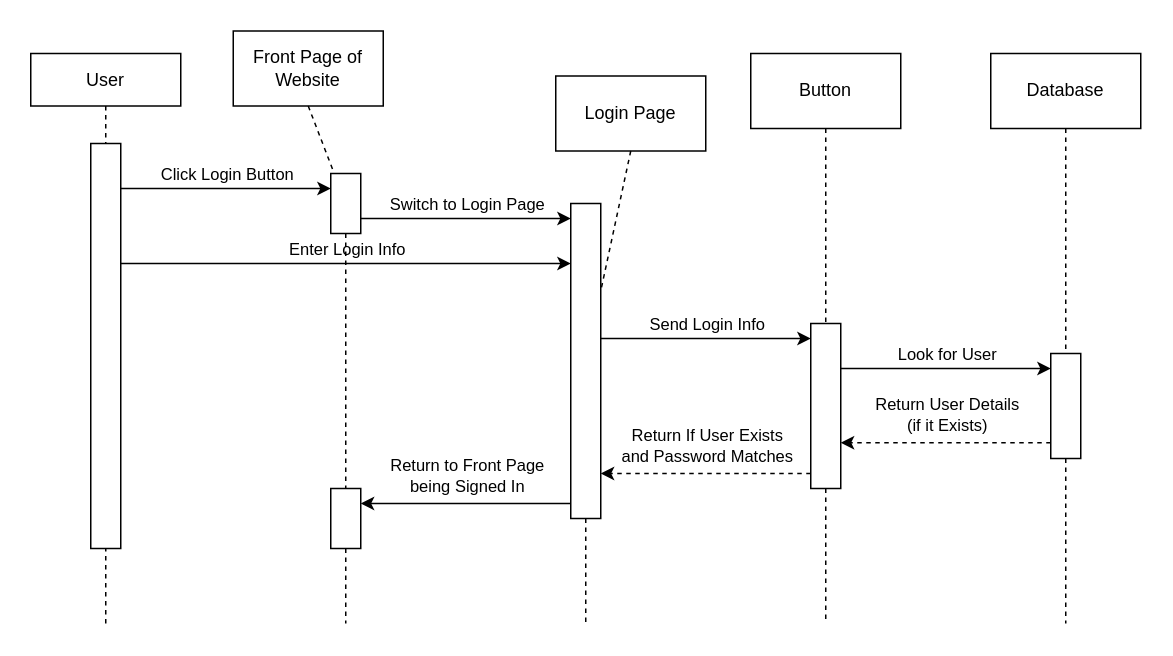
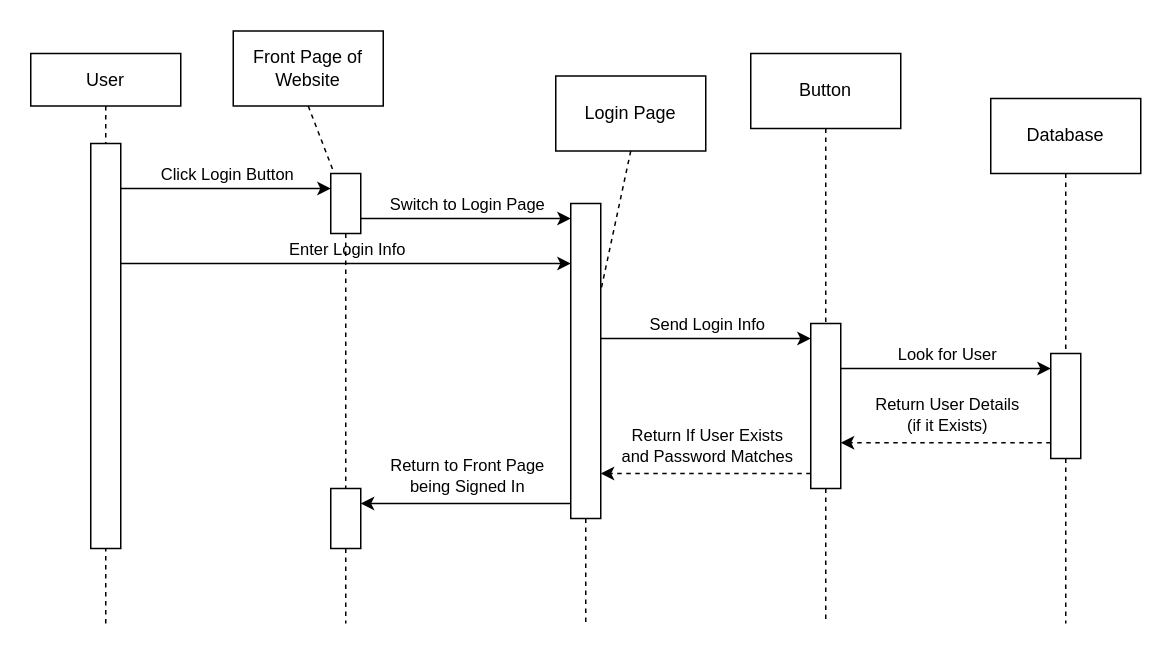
- <mxCell id="11" value="Database" style="whiteSpace=wrap;html=1;" parent="1" vertex="1"><mxGeometry x="660" y="35" width="100" height="50" as="geometry" /></mxCell>
+ <mxCell id="11" value="Database" style="whiteSpace=wrap;html=1;" parent="1" vertex="1"><mxGeometry x="660" y="65" width="100" height="50" as="geometry" /></mxCell>
